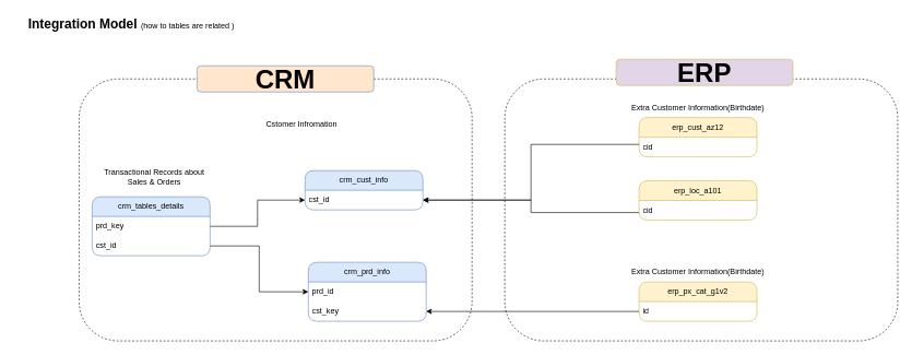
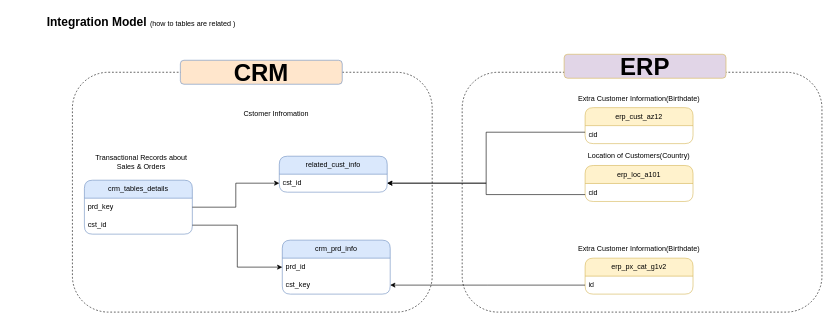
- <mxCell id="2" value="&lt;b&gt;&lt;font style=&quot;font-size: 20px;&quot;&gt;Integration Model &lt;/font&gt;&lt;/b&gt;(how to tables are related )" style="text;html=1;align=center;verticalAlign=middle;whiteSpace=wrap;rounded=0;" vertex="1" parent="1"><mxGeometry x="20" width="360" height="30" as="geometry" y="20" /></mxCell>
+ <mxCell id="2" value="&lt;b&gt;&lt;font style=&quot;font-size: 20px;&quot;&gt;Integration Model &lt;/font&gt;&lt;/b&gt;(how to tables are related )" style="text;html=1;align=center;verticalAlign=middle;whiteSpace=wrap;rounded=0;" vertex="1" parent="1"><mxGeometry x="55" y="20" width="360" height="30" as="geometry" /></mxCell>
+ <mxCell id="21" value="Location of Customers(Country)" style="text;html=1;align=center;verticalAlign=middle;whiteSpace=wrap;rounded=0;" vertex="1" parent="1"><mxGeometry x="960" y="244.5" width="210" height="30" as="geometry" /></mxCell>
- <mxCell id="3" value="crm_cust_info" style="swimlane;fontStyle=0;childLayout=stackLayout;horizontal=1;startSize=30;horizontalStack=0;resizeParent=1;resizeParentMax=0;resizeLast=0;collapsible=1;marginBottom=0;whiteSpace=wrap;html=1;rounded=1;swimlaneLine=1;fillColor=#dae8fc;strokeColor=#6c8ebf;" vertex="1" parent="1"><mxGeometry x="465" y="260" width="180" height="60" as="geometry" /></mxCell>
+ <mxCell id="3" value="related_cust_info" style="swimlane;fontStyle=0;childLayout=stackLayout;horizontal=1;startSize=30;horizontalStack=0;resizeParent=1;resizeParentMax=0;resizeLast=0;collapsible=1;marginBottom=0;whiteSpace=wrap;html=1;rounded=1;swimlaneLine=1;fillColor=#dae8fc;strokeColor=#6c8ebf;" vertex="1" parent="1"><mxGeometry x="465" y="260" width="180" height="60" as="geometry" /></mxCell>
